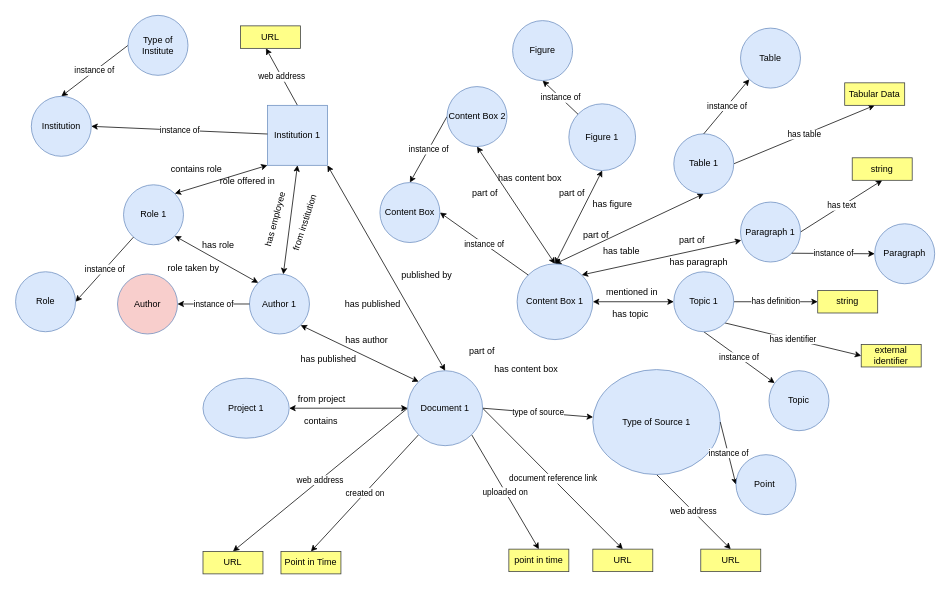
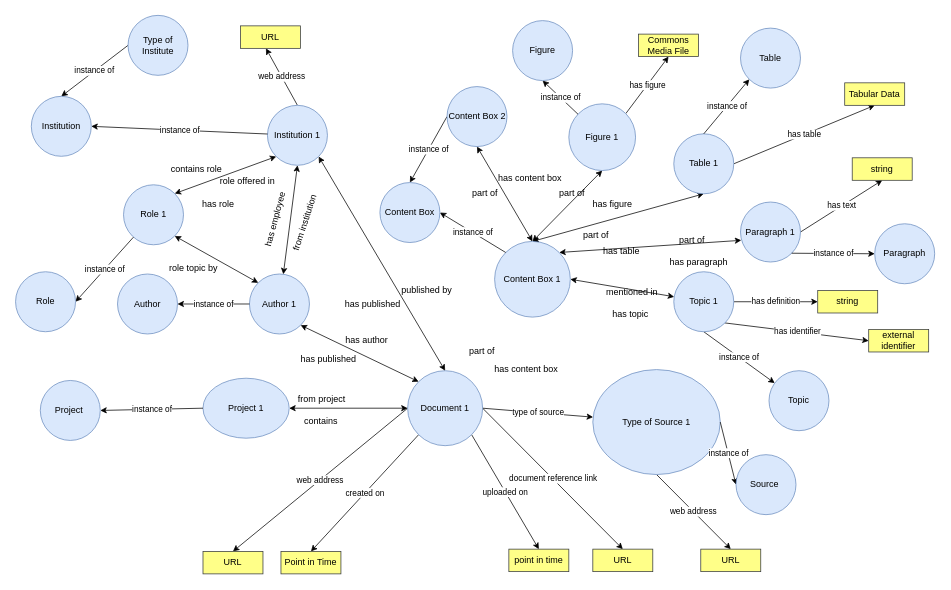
+ <mxCell id="84" value="Commons Media File" style="whiteSpace=wrap;html=1;fillColor=#ffff88;strokeColor=#36393d;" parent="1" vertex="1"><mxGeometry x="851" y="45" width="80" height="30" as="geometry" /></mxCell>
+ <mxCell id="73" value="has figure" style="edgeStyle=none;rounded=0;orthogonalLoop=1;jettySize=auto;html=1;exitX=1;exitY=0;exitDx=0;exitDy=0;entryX=0.5;entryY=1;entryDx=0;entryDy=0;startArrow=none;startFill=0;" parent="1" source="74" target="84" edge="1"><mxGeometry relative="1" as="geometry" /></mxCell>
- <mxCell id="34" value="Institution 1" style="whiteSpace=wrap;html=1;aspect=fixed;fillColor=#dae8fc;strokeColor=#6c8ebf;rounded=0;" parent="1" vertex="1"><mxGeometry x="356" y="140" width="80" height="80" as="geometry" /></mxCell>
+ <mxCell id="34" value="Institution 1" style="ellipse;whiteSpace=wrap;html=1;aspect=fixed;fillColor=#dae8fc;strokeColor=#6c8ebf;" parent="1" vertex="1"><mxGeometry x="356" y="140" width="80" height="80" as="geometry" /></mxCell>
- <mxCell id="41" value="has role" style="text;html=1;align=center;verticalAlign=middle;resizable=0;points=[];autosize=1;strokeColor=none;fillColor=none;" parent="1" vertex="1"><mxGeometry x="263" y="318" width="53" height="18" as="geometry" /></mxCell>
+ <mxCell id="41" value="has role" style="text;html=1;align=center;verticalAlign=middle;resizable=0;points=[];autosize=1;strokeColor=none;fillColor=none;" parent="1" vertex="1"><mxGeometry x="263" y="263" width="53" height="18" as="geometry" /></mxCell>
- <mxCell id="93" value="role taken by" style="text;html=1;align=center;verticalAlign=middle;resizable=0;points=[];autosize=1;strokeColor=none;fillColor=none;" parent="1" vertex="1"><mxGeometry x="214" y="344" width="86" height="26" as="geometry" /></mxCell>
+ <mxCell id="93" value="role topic by" style="text;html=1;align=center;verticalAlign=middle;resizable=0;points=[];autosize=1;strokeColor=none;fillColor=none;" parent="1" vertex="1"><mxGeometry x="214" y="344" width="86" height="26" as="geometry" /></mxCell>
- <mxCell id="39" value="published by" style="text;html=1;align=center;verticalAlign=middle;resizable=0;points=[];autosize=1;strokeColor=none;fillColor=none;" parent="1" vertex="1"><mxGeometry x="529" y="358" width="77" height="18" as="geometry" /></mxCell>
+ <mxCell id="39" value="published by" style="text;html=1;align=center;verticalAlign=middle;resizable=0;points=[];autosize=1;strokeColor=none;fillColor=none;" parent="1" vertex="1"><mxGeometry x="529" y="378" width="77" height="18" as="geometry" /></mxCell>
- <mxCell id="55" value="Content Box 1" style="ellipse;whiteSpace=wrap;html=1;aspect=fixed;fillColor=#dae8fc;strokeColor=#6c8ebf;" parent="1" vertex="1"><mxGeometry x="689" y="351.5" width="101" height="101" as="geometry" /></mxCell>
+ <mxCell id="55" value="Content Box 1" style="ellipse;whiteSpace=wrap;html=1;aspect=fixed;fillColor=#dae8fc;strokeColor=#6c8ebf;" parent="1" vertex="1"><mxGeometry x="659" y="321.5" width="101" height="101" as="geometry" /></mxCell>
- <mxCell id="29" value="Author" style="ellipse;whiteSpace=wrap;html=1;aspect=fixed;fillColor=#f8cecc;strokeColor=#6c8ebf;" parent="1" vertex="1"><mxGeometry x="156" y="365" width="80" height="80" as="geometry" /></mxCell>
+ <mxCell id="29" value="Author" style="ellipse;whiteSpace=wrap;html=1;aspect=fixed;fillColor=#dae8fc;strokeColor=#6c8ebf;" parent="1" vertex="1"><mxGeometry x="156" y="365" width="80" height="80" as="geometry" /></mxCell>
- <mxCell id="67" value="external identifier" style="whiteSpace=wrap;html=1;fillColor=#ffff88;strokeColor=#36393d;" parent="1" vertex="1"><mxGeometry x="1148" y="459" width="80" height="30" as="geometry" /></mxCell>
+ <mxCell id="67" value="external identifier" style="whiteSpace=wrap;html=1;fillColor=#ffff88;strokeColor=#36393d;" parent="1" vertex="1"><mxGeometry x="1158" y="439" width="80" height="30" as="geometry" /></mxCell>
+ <mxCell id="17" value="instance of" style="edgeStyle=none;rounded=0;orthogonalLoop=1;jettySize=auto;html=1;exitX=1;exitY=0.5;exitDx=0;exitDy=0;entryX=0;entryY=0.5;entryDx=0;entryDy=0;startArrow=classic;startFill=1;endArrow=none;endFill=0;" parent="1" source="18" target="14" edge="1"><mxGeometry relative="1" as="geometry" /></mxCell>
+ <mxCell id="18" value="Project&amp;nbsp;" style="ellipse;whiteSpace=wrap;html=1;aspect=fixed;fillColor=#dae8fc;strokeColor=#6c8ebf;" parent="1" vertex="1"><mxGeometry x="53" y="507" width="80" height="80" as="geometry" /></mxCell>
- <mxCell id="22" value="Point&amp;nbsp;" style="ellipse;whiteSpace=wrap;html=1;aspect=fixed;fillColor=#dae8fc;strokeColor=#6c8ebf;" parent="1" vertex="1"><mxGeometry x="981" y="606" width="80" height="80" as="geometry" /></mxCell>
+ <mxCell id="22" value="Source&amp;nbsp;" style="ellipse;whiteSpace=wrap;html=1;aspect=fixed;fillColor=#dae8fc;strokeColor=#6c8ebf;" parent="1" vertex="1"><mxGeometry x="981" y="606" width="80" height="80" as="geometry" /></mxCell>
